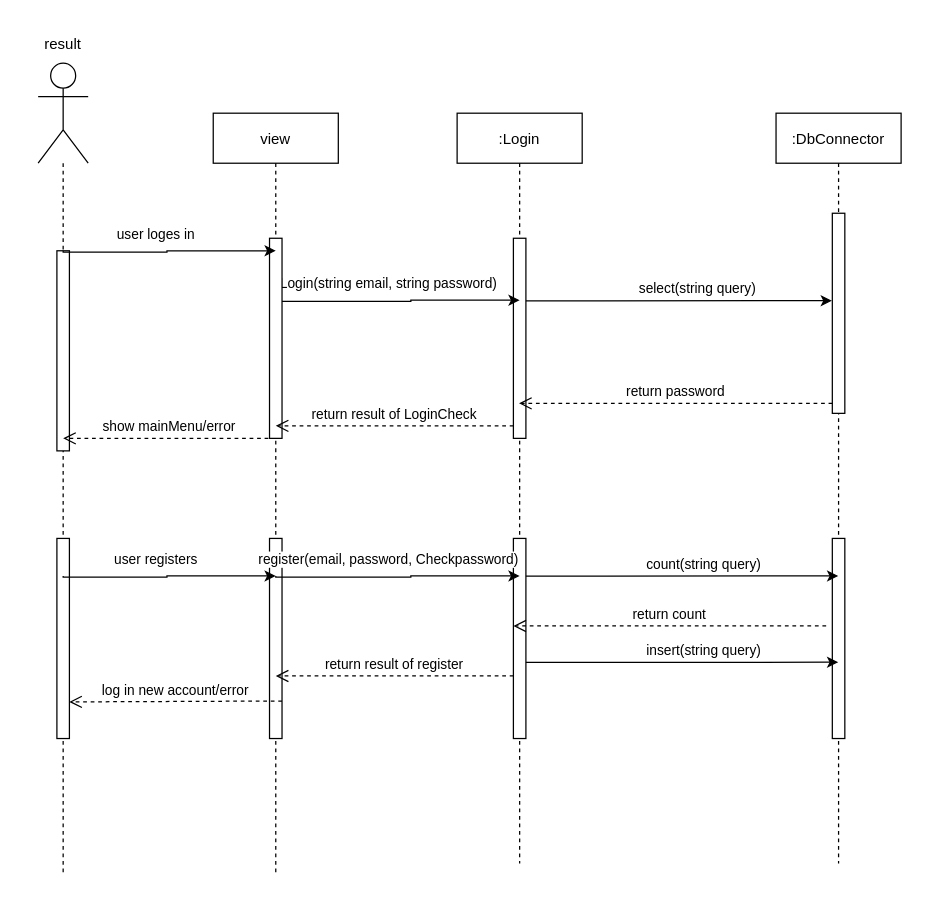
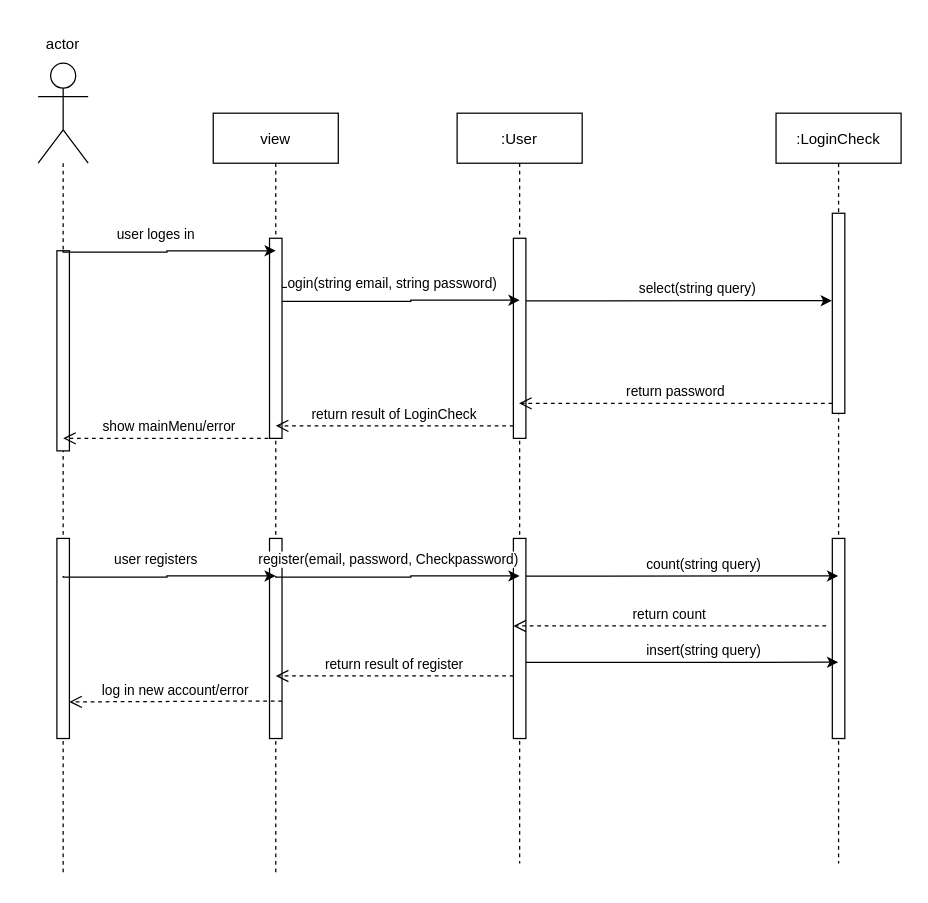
- <mxCell id="14" value="result&lt;br&gt;" style="text;html=1;strokeColor=none;fillColor=none;align=center;verticalAlign=middle;whiteSpace=wrap;rounded=0;" vertex="1" parent="1"><mxGeometry x="20" y="20" width="60" height="30" as="geometry" /></mxCell>
+ <mxCell id="14" value="actor&lt;br&gt;" style="text;html=1;strokeColor=none;fillColor=none;align=center;verticalAlign=middle;whiteSpace=wrap;rounded=0;" vertex="1" parent="1"><mxGeometry x="20" y="20" width="60" height="30" as="geometry" /></mxCell>
- <mxCell id="4" value=":Login" style="shape=umlLifeline;perimeter=lifelinePerimeter;container=1;collapsible=0;recursiveResize=0;rounded=0;shadow=0;strokeWidth=1;" parent="1" vertex="1"><mxGeometry x="365" y="90" width="100" height="600" as="geometry" /></mxCell>
+ <mxCell id="4" value=":User" style="shape=umlLifeline;perimeter=lifelinePerimeter;container=1;collapsible=0;recursiveResize=0;rounded=0;shadow=0;strokeWidth=1;" parent="1" vertex="1"><mxGeometry x="365" y="90" width="100" height="600" as="geometry" /></mxCell>
- <mxCell id="7" value=":DbConnector" style="shape=umlLifeline;perimeter=lifelinePerimeter;container=1;collapsible=0;recursiveResize=0;rounded=0;shadow=0;strokeWidth=1;" parent="1" vertex="1"><mxGeometry x="620" y="90" width="100" height="600" as="geometry" /></mxCell>
+ <mxCell id="7" value=":LoginCheck" style="shape=umlLifeline;perimeter=lifelinePerimeter;container=1;collapsible=0;recursiveResize=0;rounded=0;shadow=0;strokeWidth=1;" parent="1" vertex="1"><mxGeometry x="620" y="90" width="100" height="600" as="geometry" /></mxCell>
